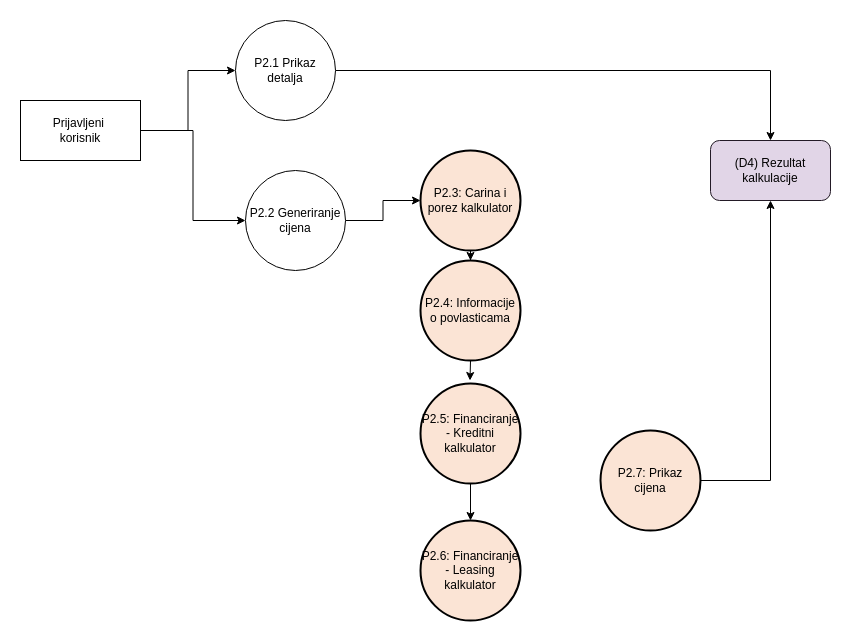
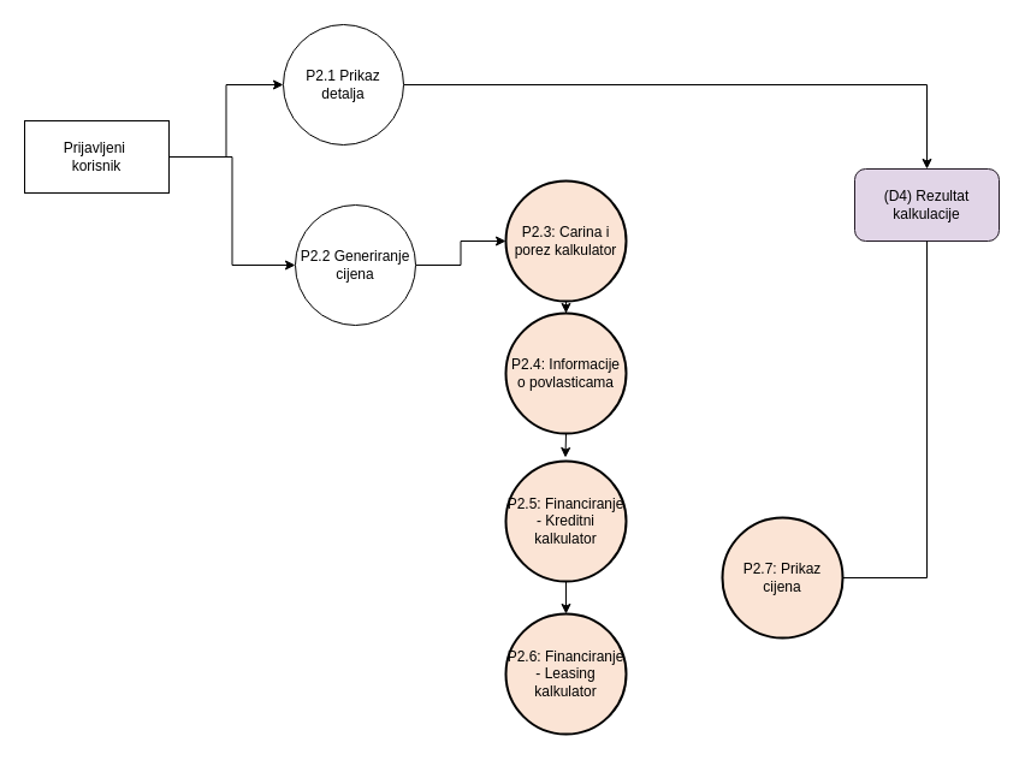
- <mxCell id="17" style="edgeStyle=orthogonalEdgeStyle;rounded=0;orthogonalLoop=1;jettySize=auto;html=1;" edge="1" parent="1" source="18" target="12"><mxGeometry relative="1" as="geometry" /></mxCell>
+ <mxCell id="17" style="edgeStyle=orthogonalEdgeStyle;rounded=0;orthogonalLoop=1;jettySize=auto;html=1;endArrow=none;" edge="1" parent="1" source="18" target="12"><mxGeometry relative="1" as="geometry" /></mxCell>
- <mxCell id="11" value="P2.6: Financiranje - Leasing kalkulator" style="ellipse;whiteSpace=wrap;html=1;strokeWidth=2;fillColor=#fbe4d5;" vertex="1" parent="1"><mxGeometry x="420" y="520" width="100" height="100" as="geometry" /></mxCell>
+ <mxCell id="11" value="P2.6: Financiranje - Leasing kalkulator" style="ellipse;whiteSpace=wrap;html=1;strokeWidth=2;fillColor=#fbe4d5;" vertex="1" parent="1"><mxGeometry x="420" y="510" width="100" height="100" as="geometry" /></mxCell>
